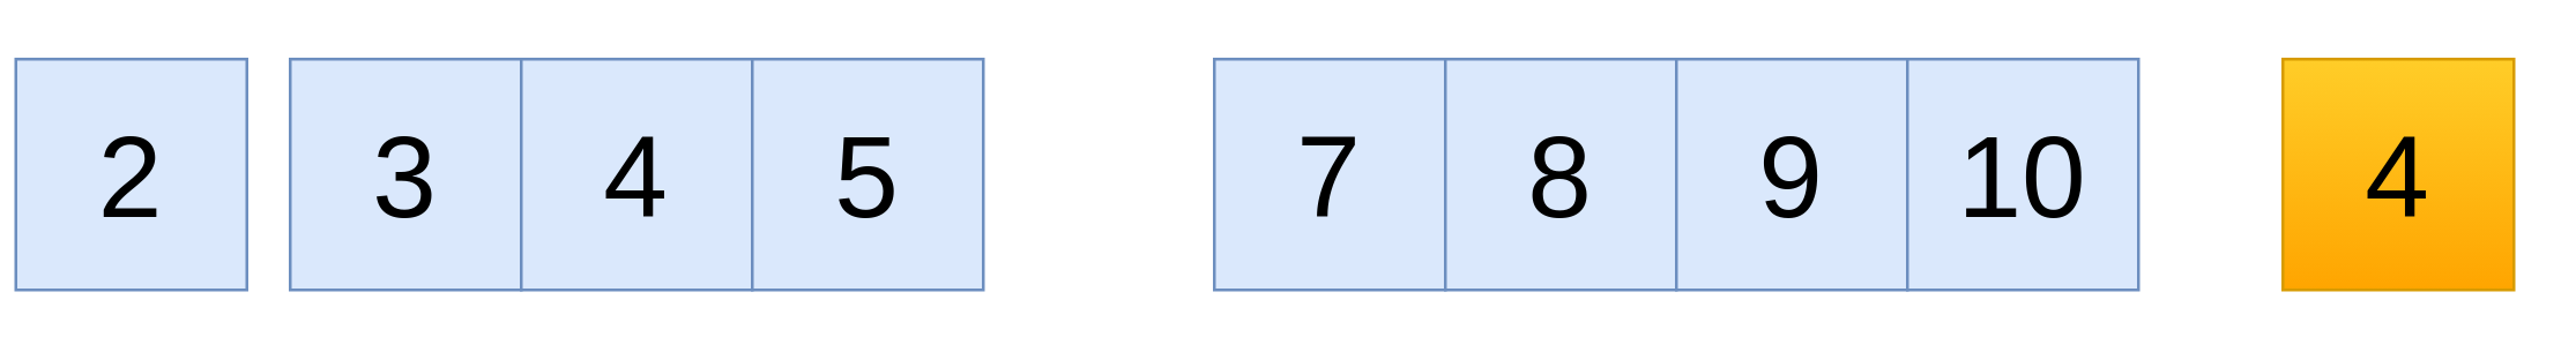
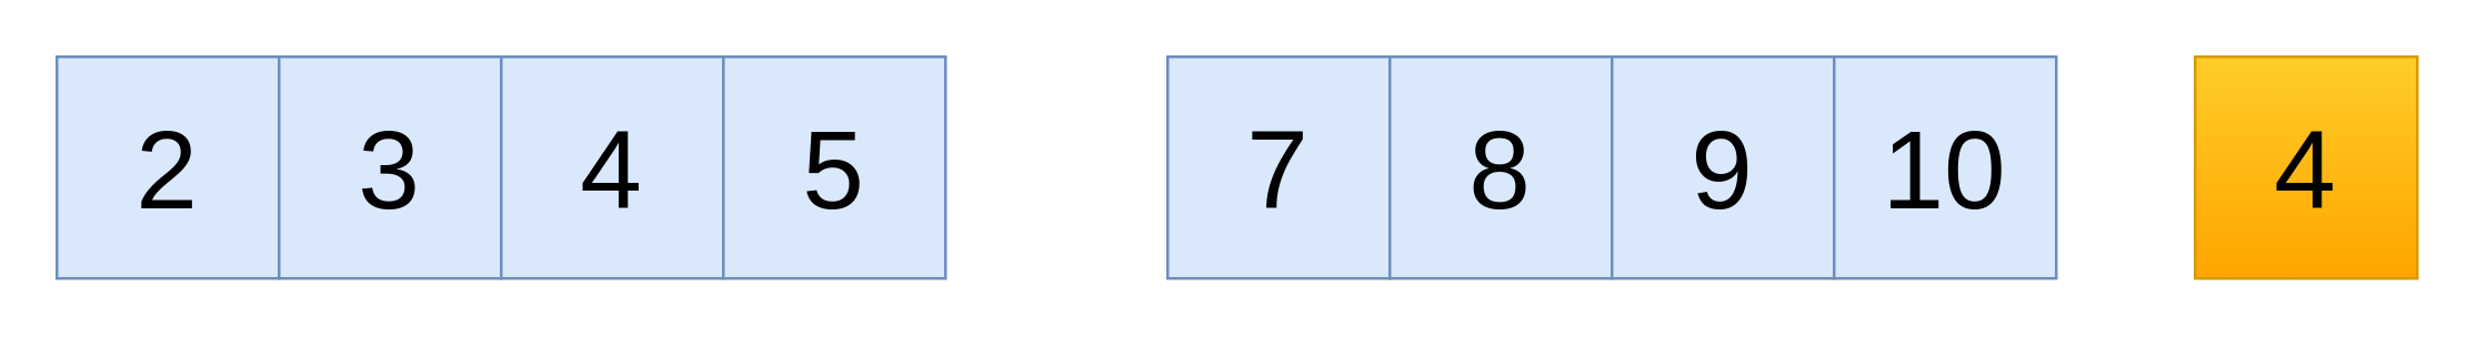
- <mxCell id="2" value="&lt;font style=&quot;font-size: 40px&quot;&gt;2&lt;/font&gt;" style="whiteSpace=wrap;html=1;aspect=fixed;fillColor=#dae8fc;strokeColor=#6c8ebf;" parent="1" vertex="1"><mxGeometry x="5" y="20" width="80" height="80" as="geometry" /></mxCell>
+ <mxCell id="2" value="&lt;font style=&quot;font-size: 40px&quot;&gt;2&lt;/font&gt;" style="whiteSpace=wrap;html=1;aspect=fixed;fillColor=#dae8fc;strokeColor=#6c8ebf;" parent="1" vertex="1"><mxGeometry x="20" y="20" width="80" height="80" as="geometry" /></mxCell>
